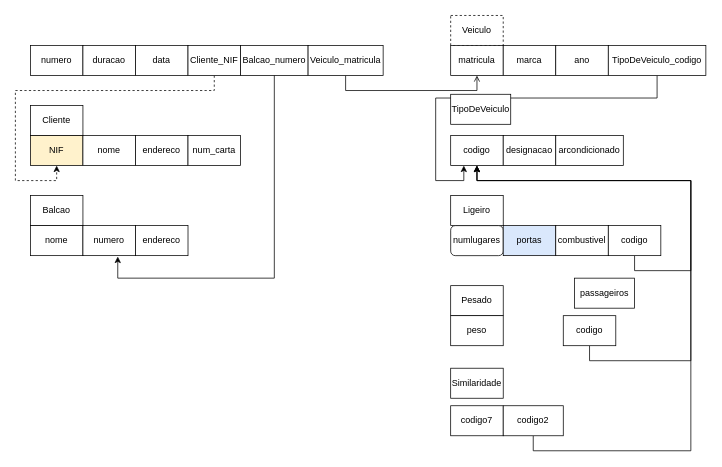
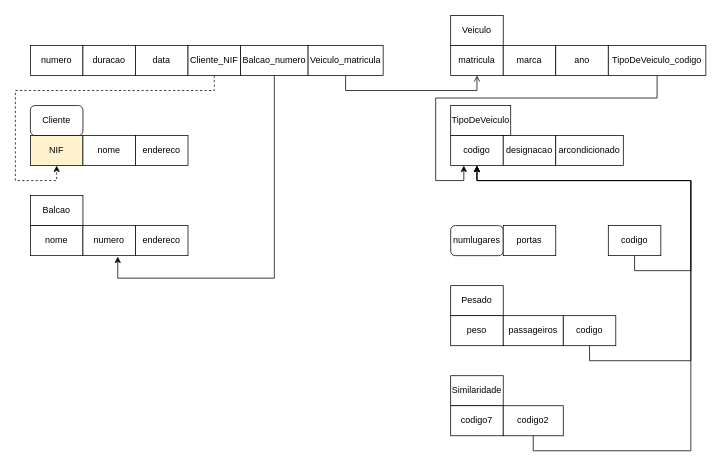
- <mxCell id="2" value="Veiculo" style="rounded=0;whiteSpace=wrap;html=1;dashed=1;" vertex="1" parent="1"><mxGeometry x="600" y="20" width="70" height="40" as="geometry" /></mxCell>
+ <mxCell id="2" value="Veiculo" style="rounded=0;whiteSpace=wrap;html=1;" vertex="1" parent="1"><mxGeometry x="600" y="20" width="70" height="40" as="geometry" /></mxCell>
- <mxCell id="40" value="TipoDeVeiculo" style="rounded=0;whiteSpace=wrap;html=1;" vertex="1" parent="1"><mxGeometry x="600" y="125" width="80" height="40" as="geometry" /></mxCell>
+ <mxCell id="40" value="TipoDeVeiculo" style="rounded=0;whiteSpace=wrap;html=1;" vertex="1" parent="1"><mxGeometry x="600" y="140" width="80" height="40" as="geometry" /></mxCell>
- <mxCell id="4" value="Cliente" style="rounded=0;whiteSpace=wrap;html=1;" vertex="1" parent="1"><mxGeometry x="40" y="140" width="70" height="40" as="geometry" /></mxCell>
+ <mxCell id="4" value="Cliente" style="whiteSpace=wrap;html=1;rounded=1;" vertex="1" parent="1"><mxGeometry x="40" y="140" width="70" height="40" as="geometry" /></mxCell>
- <mxCell id="8" value="num_carta" style="rounded=0;whiteSpace=wrap;html=1;" vertex="1" parent="1"><mxGeometry x="250" y="180" width="70" height="40" as="geometry" /></mxCell>
- <mxCell id="25" value="Ligeiro" style="rounded=0;whiteSpace=wrap;html=1;" vertex="1" parent="1"><mxGeometry x="600" y="260" width="70" height="40" as="geometry" /></mxCell>
- <mxCell id="27" value="portas" style="rounded=0;whiteSpace=wrap;html=1;fillColor=#dae8fc;" vertex="1" parent="1"><mxGeometry x="670" y="300" width="70" height="40" as="geometry" /></mxCell>
+ <mxCell id="27" value="portas" style="rounded=0;whiteSpace=wrap;html=1;" vertex="1" parent="1"><mxGeometry x="670" y="300" width="70" height="40" as="geometry" /></mxCell>
- <mxCell id="28" value="combustivel" style="rounded=0;whiteSpace=wrap;html=1;" vertex="1" parent="1"><mxGeometry x="740" y="300" width="70" height="40" as="geometry" /></mxCell>
- <mxCell id="33" value="passageiros" style="rounded=0;whiteSpace=wrap;html=1;" vertex="1" parent="1"><mxGeometry x="765" y="370" width="80" height="40" as="geometry" /></mxCell>
+ <mxCell id="33" value="passageiros" style="rounded=0;whiteSpace=wrap;html=1;" vertex="1" parent="1"><mxGeometry x="670" y="420" width="80" height="40" as="geometry" /></mxCell>
- <mxCell id="36" value="Similaridade" style="rounded=0;whiteSpace=wrap;html=1;" vertex="1" parent="1"><mxGeometry x="600" y="490" width="70" height="40" as="geometry" /></mxCell>
+ <mxCell id="36" value="Similaridade" style="rounded=0;whiteSpace=wrap;html=1;" vertex="1" parent="1"><mxGeometry x="600" y="500" width="70" height="40" as="geometry" /></mxCell>
